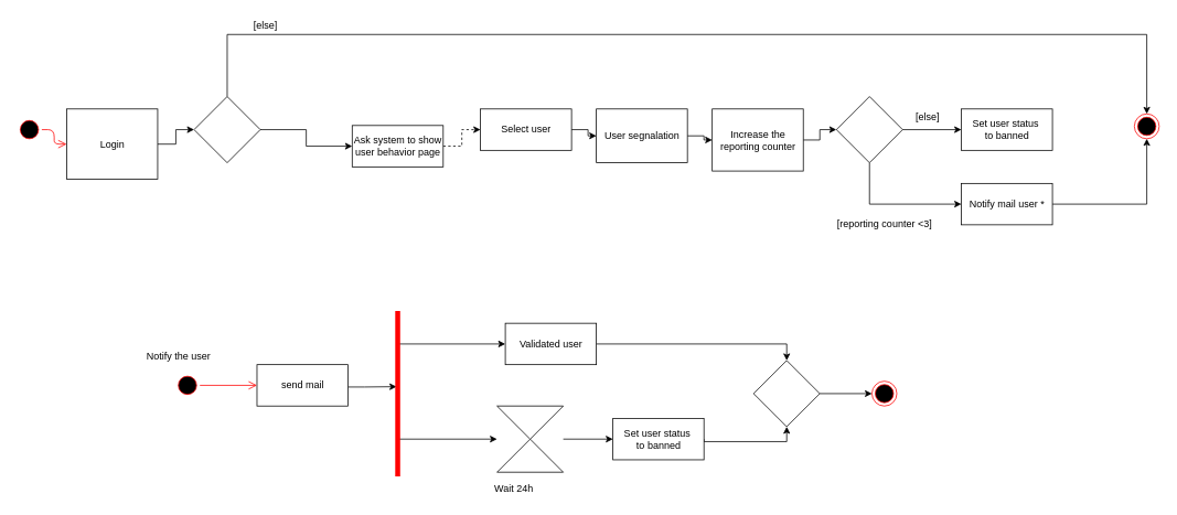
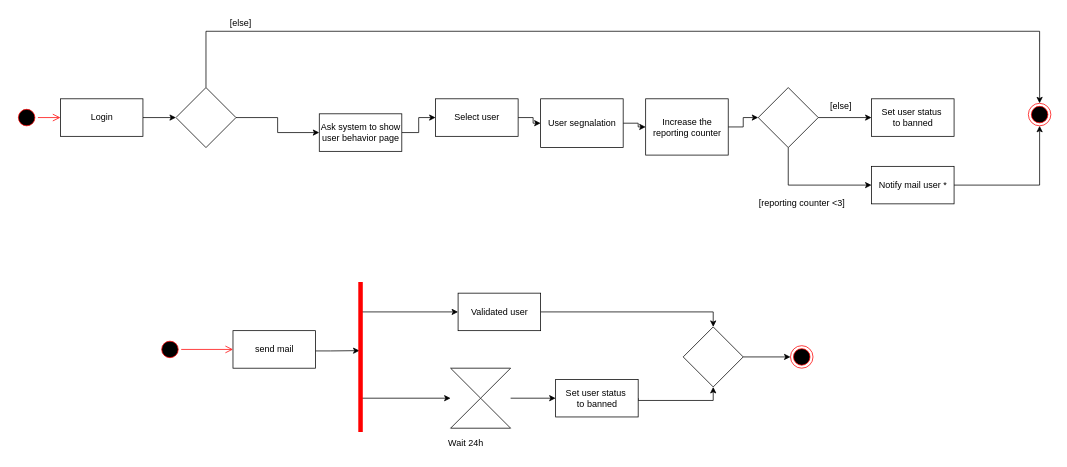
- <mxCell id="6" style="edgeStyle=orthogonalEdgeStyle;rounded=0;orthogonalLoop=1;jettySize=auto;html=1;dashed=1;" parent="1" source="7" target="9" edge="1"><mxGeometry relative="1" as="geometry" /></mxCell>
+ <mxCell id="6" style="edgeStyle=orthogonalEdgeStyle;rounded=0;orthogonalLoop=1;jettySize=auto;html=1;" parent="1" source="7" target="9" edge="1"><mxGeometry relative="1" as="geometry" /></mxCell>
- <mxCell id="5" value="Login" style="html=1;" parent="1" vertex="1"><mxGeometry x="80" y="131" width="110" height="85" as="geometry" /></mxCell>
+ <mxCell id="5" value="Login" style="html=1;" parent="1" vertex="1"><mxGeometry x="80" y="131" width="110" height="50" as="geometry" /></mxCell>
- <mxCell id="27" value="Notify the user" style="text;html=1;align=center;verticalAlign=middle;resizable=0;points=[];autosize=1;" parent="1" vertex="1"><mxGeometry x="170" y="420" width="90" height="20" as="geometry" /></mxCell>
